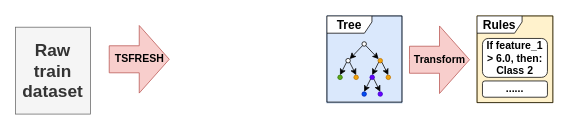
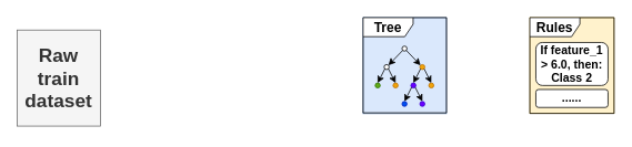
- <mxCell id="9" value="&lt;span style=&quot;text-wrap: wrap; font-size: 14px;&quot;&gt;&lt;b style=&quot;font-size: 14px;&quot;&gt;TSFRESH&lt;/b&gt;&lt;/span&gt;" style="html=1;shadow=0;dashed=0;align=center;verticalAlign=middle;shape=mxgraph.arrows2.arrow;dy=0.6;dx=40;notch=0;fillColor=#f8cecc;strokeColor=#b85450;fontSize=14;" parent="1" vertex="1"><mxGeometry x="145" y="33.39" width="80" height="90" as="geometry" /></mxCell>
- <mxCell id="10" value="&lt;span style=&quot;text-wrap: wrap;&quot;&gt;&lt;b&gt;&lt;font style=&quot;font-size: 14px;&quot;&gt;Transform&lt;/font&gt;&lt;/b&gt;&lt;/span&gt;" style="html=1;shadow=0;dashed=0;align=center;verticalAlign=middle;shape=mxgraph.arrows2.arrow;dy=0.6;dx=40;notch=0;fillColor=#f8cecc;strokeColor=#b85450;" parent="1" vertex="1"><mxGeometry x="545" y="34" width="80" height="90" as="geometry" /></mxCell>
